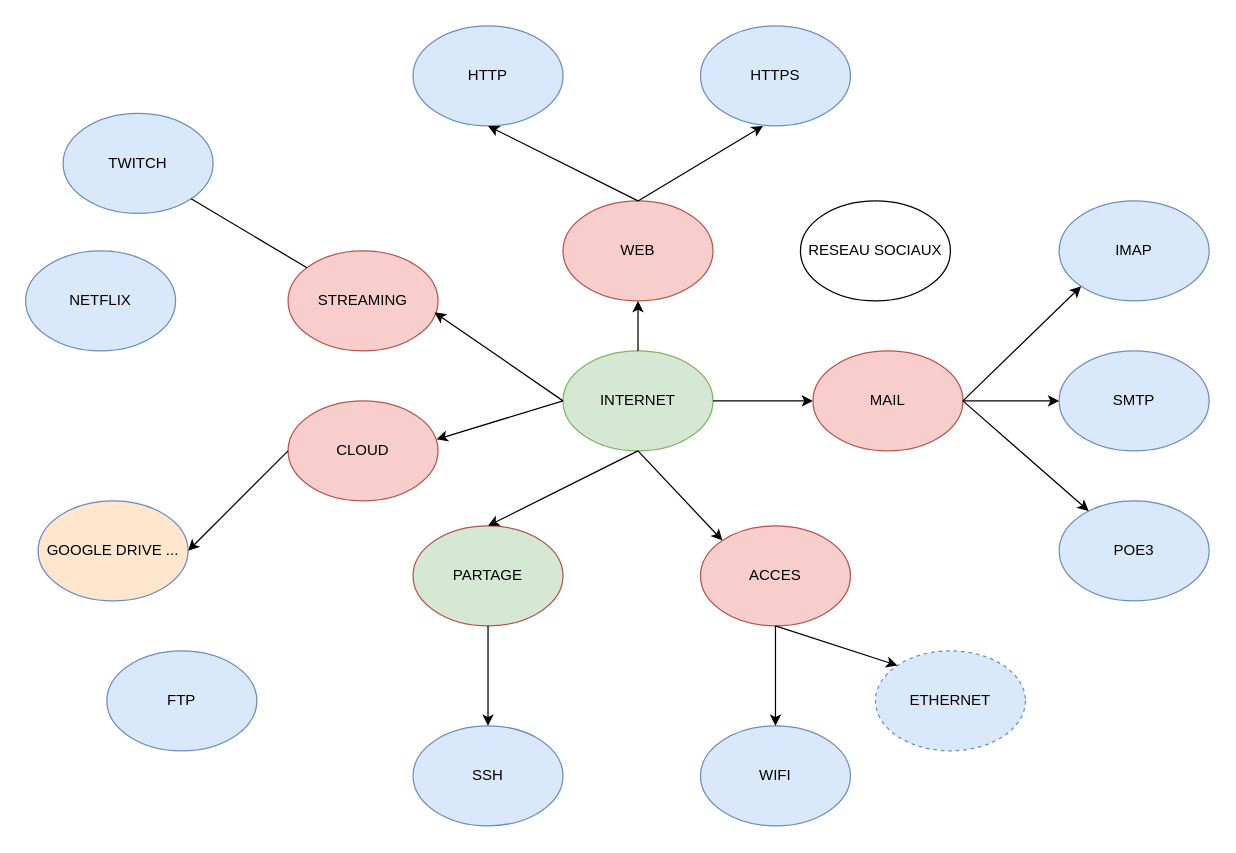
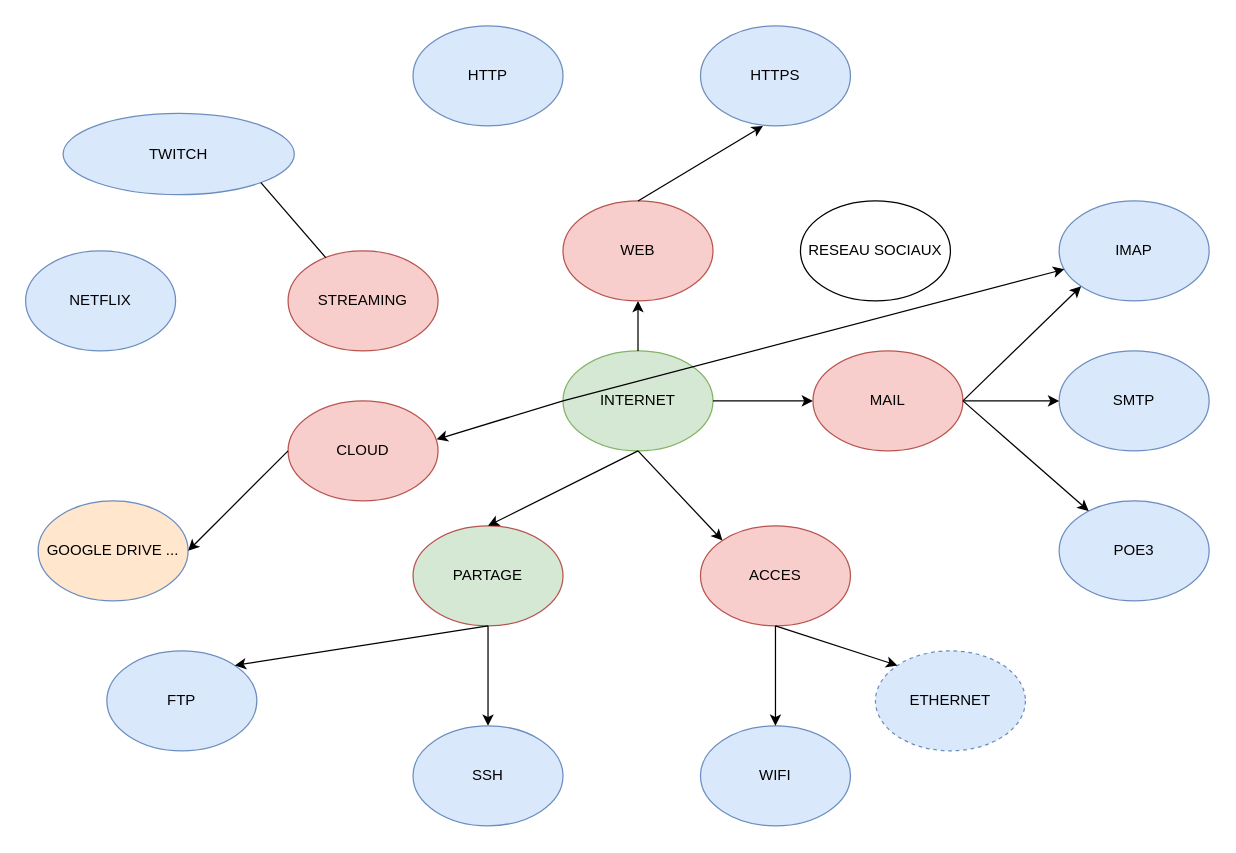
- <mxCell id="25" value="TWITCH" style="ellipse;whiteSpace=wrap;html=1;fillColor=#dae8fc;strokeColor=#6c8ebf;" vertex="1" parent="1"><mxGeometry x="50" y="90" width="120" height="80" as="geometry" /></mxCell>
+ <mxCell id="25" value="TWITCH" style="ellipse;whiteSpace=wrap;html=1;fillColor=#dae8fc;strokeColor=#6c8ebf;" vertex="1" parent="1"><mxGeometry x="50" y="90" width="185" height="65" as="geometry" /></mxCell>
- <mxCell id="15" value="" style="endArrow=classic;html=1;rounded=0;entryX=0.5;entryY=1;entryDx=0;entryDy=0;exitX=0.5;exitY=0;exitDx=0;exitDy=0;" edge="1" parent="1" source="9" target="7"><mxGeometry width="50" height="50" relative="1" as="geometry"><mxPoint x="370" y="170" as="sourcePoint" /><mxPoint x="420" y="120" as="targetPoint" /></mxGeometry></mxCell>
- <mxCell id="23" value="" style="endArrow=classic;html=1;rounded=0;entryX=0.977;entryY=0.615;entryDx=0;entryDy=0;entryPerimeter=0;exitX=0;exitY=0.5;exitDx=0;exitDy=0;" edge="1" parent="1" source="2" target="21"><mxGeometry width="50" height="50" relative="1" as="geometry"><mxPoint x="530" y="440" as="sourcePoint" /><mxPoint x="580" y="390" as="targetPoint" /></mxGeometry></mxCell>
+ <mxCell id="23" value="" style="endArrow=classic;html=1;rounded=0;exitX=0;exitY=0.5;exitDx=0;exitDy=0;" edge="1" parent="1" source="2" target="6"><mxGeometry width="50" height="50" relative="1" as="geometry"><mxPoint x="530" y="440" as="sourcePoint" /><mxPoint x="580" y="390" as="targetPoint" /></mxGeometry></mxCell>
+ <mxCell id="19" value="" style="endArrow=classic;html=1;rounded=0;entryX=1;entryY=0;entryDx=0;entryDy=0;exitX=0.5;exitY=1;exitDx=0;exitDy=0;" edge="1" parent="1" source="17" target="18"><mxGeometry width="50" height="50" relative="1" as="geometry"><mxPoint x="348" y="489" as="sourcePoint" /><mxPoint x="400" y="490" as="targetPoint" /></mxGeometry></mxCell>
